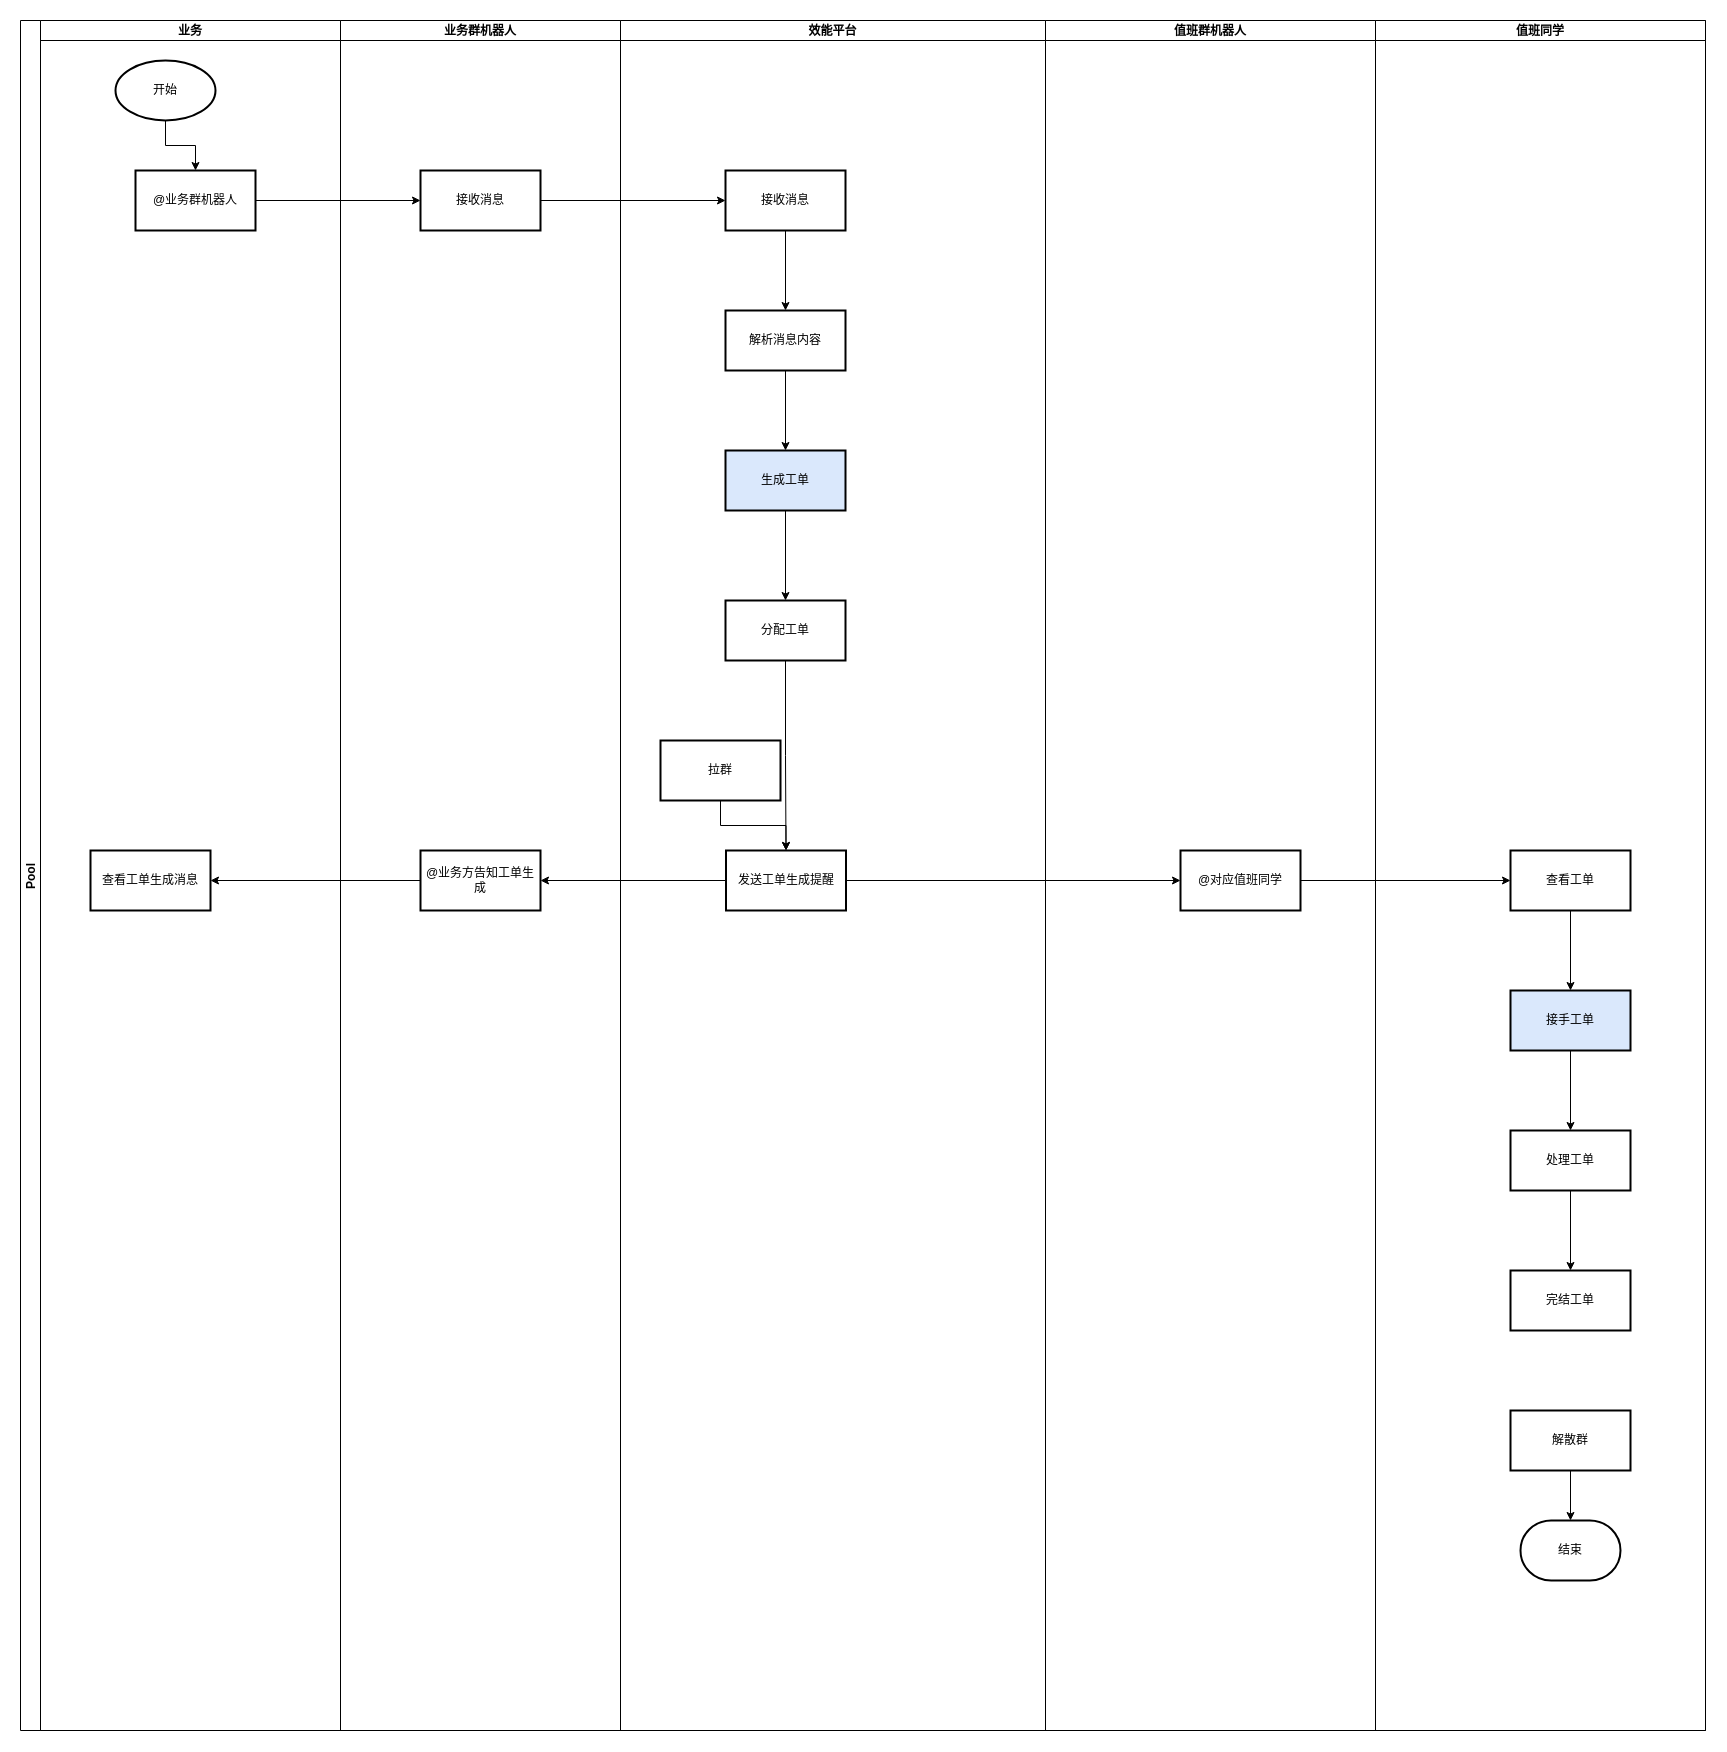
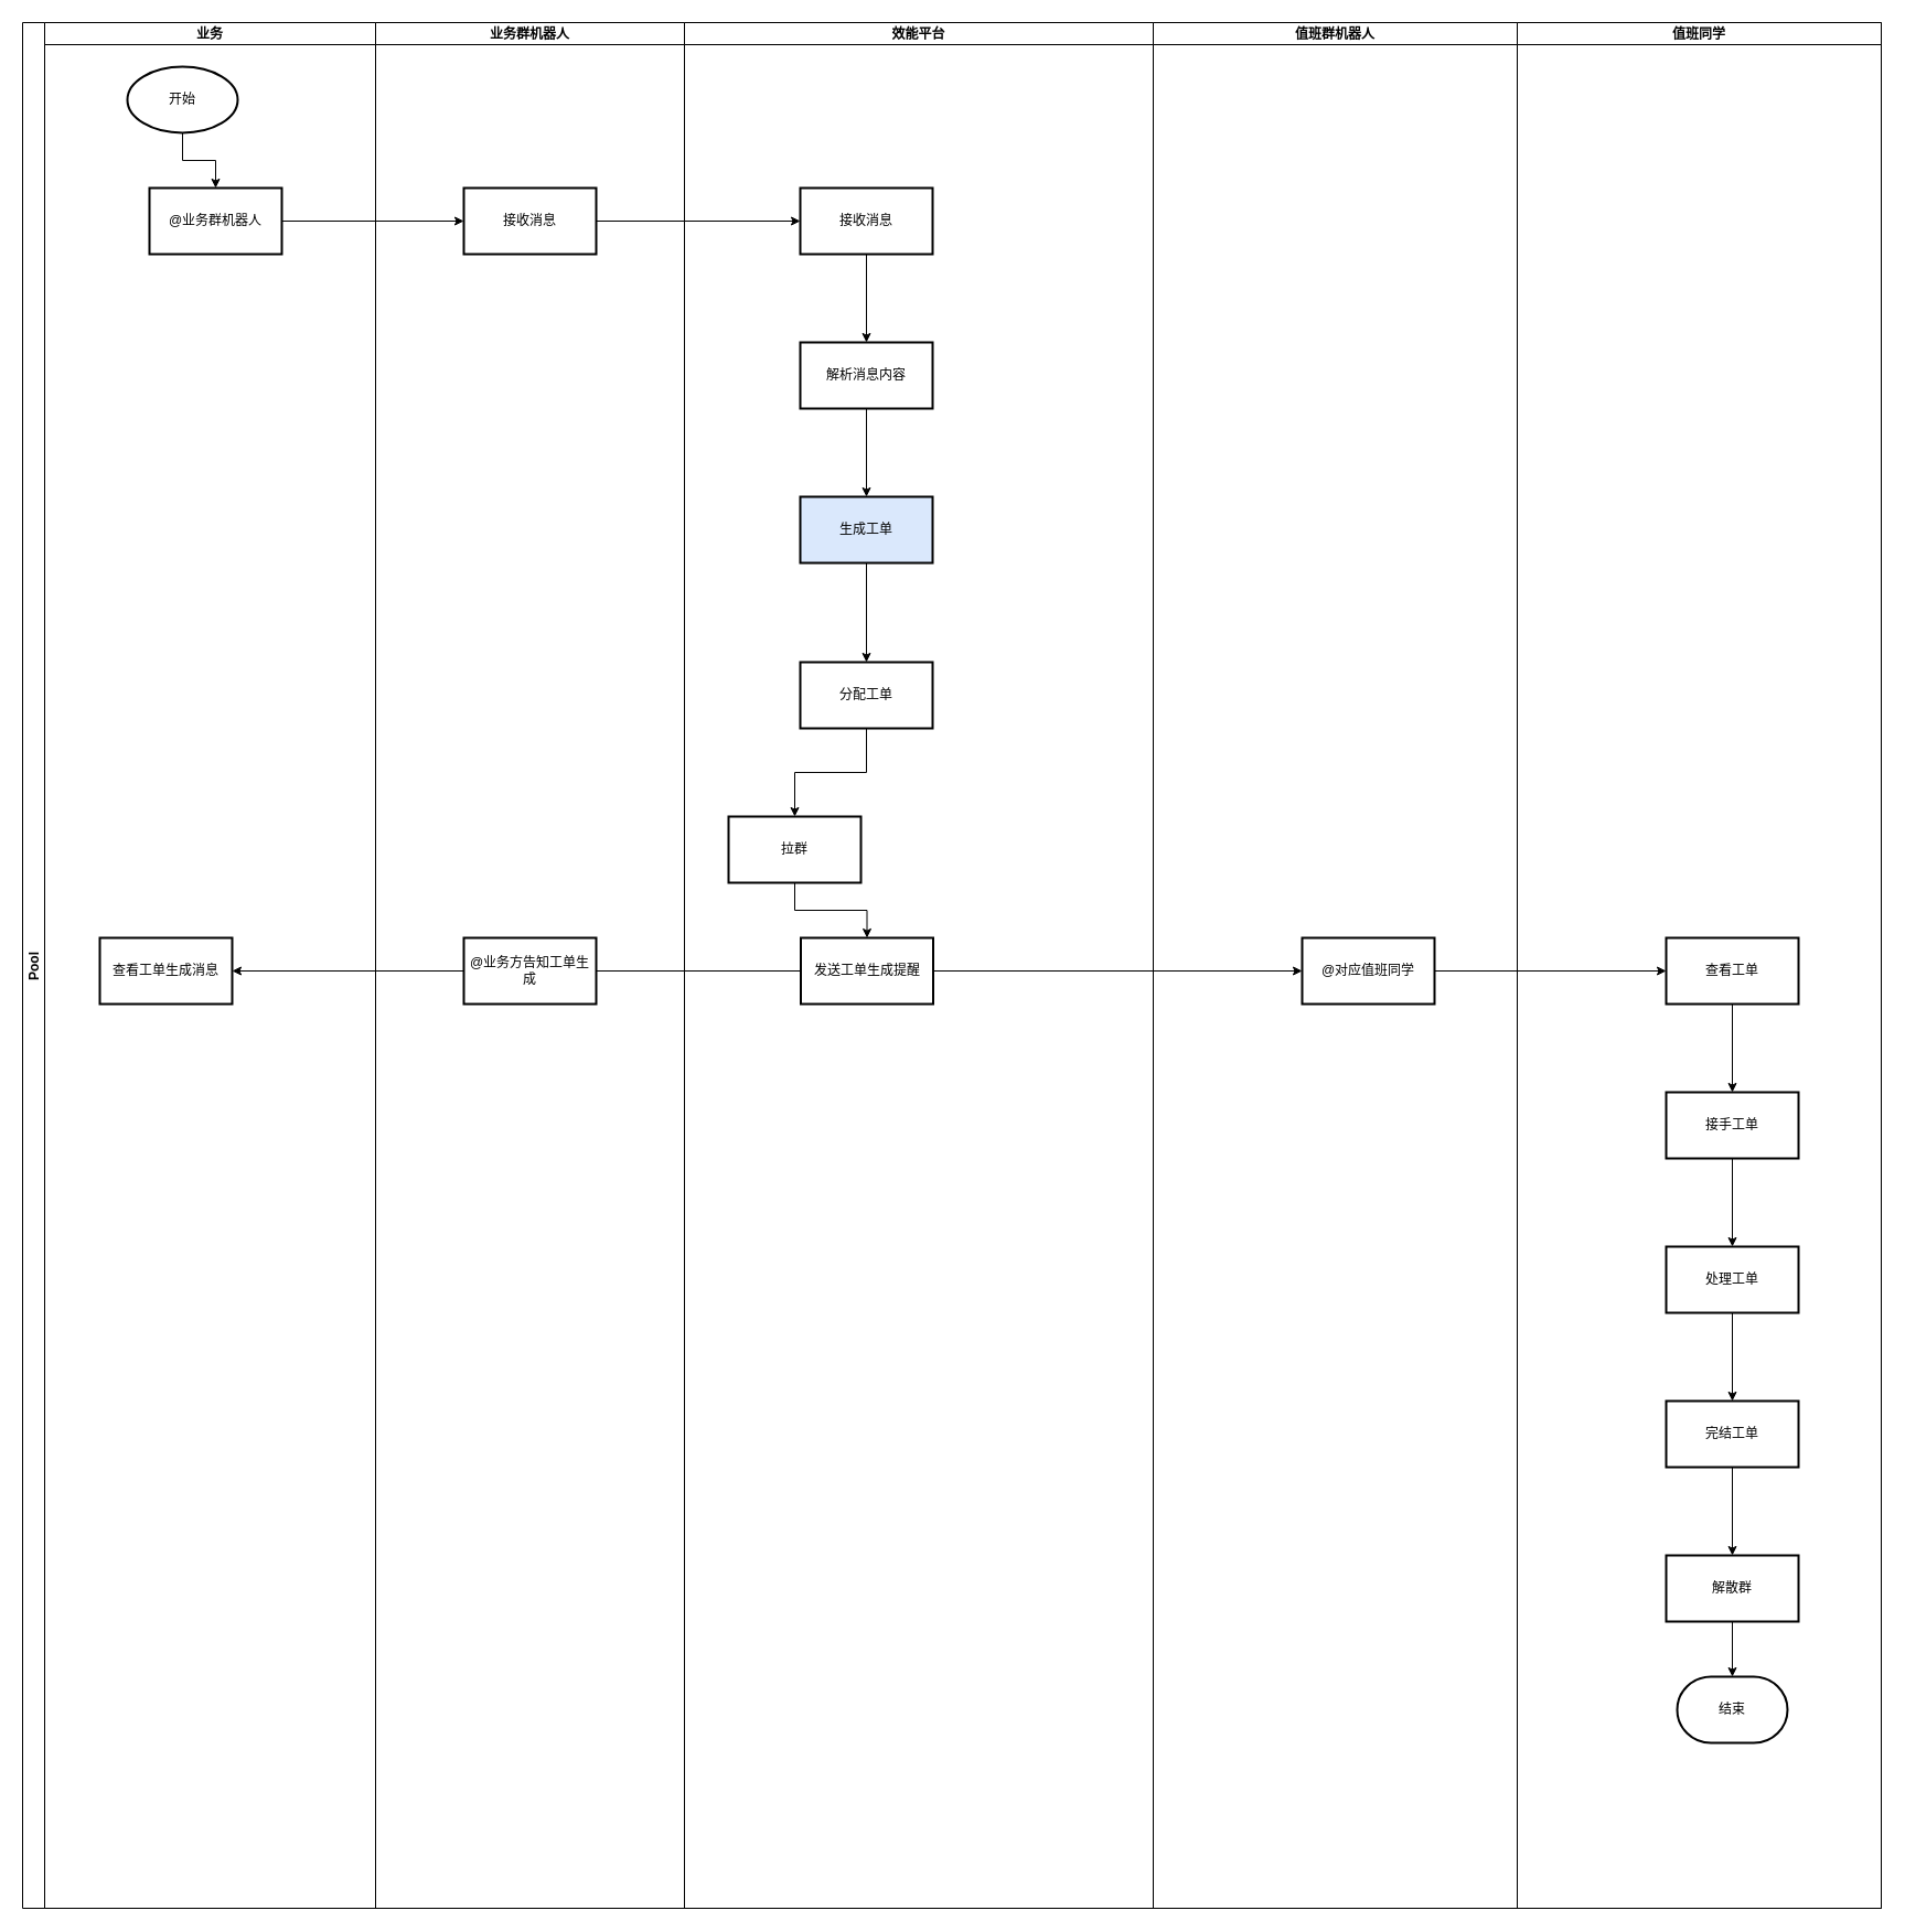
- <mxCell id="18" value="" style="edgeStyle=orthogonalEdgeStyle;rounded=0;orthogonalLoop=1;jettySize=auto;html=1;" edge="1" parent="11" source="19" target="22"><mxGeometry relative="1" as="geometry" /></mxCell>
+ <mxCell id="18" value="" style="edgeStyle=orthogonalEdgeStyle;rounded=0;orthogonalLoop=1;jettySize=auto;html=1;" edge="1" parent="11" source="19" target="21"><mxGeometry relative="1" as="geometry" /></mxCell>
- <mxCell id="41" style="edgeStyle=orthogonalEdgeStyle;rounded=0;orthogonalLoop=1;jettySize=auto;html=1;entryX=1;entryY=0.5;entryDx=0;entryDy=0;" edge="1" parent="2" source="22" target="10"><mxGeometry relative="1" as="geometry" /></mxCell>
+ <mxCell id="41" style="edgeStyle=orthogonalEdgeStyle;rounded=0;orthogonalLoop=1;jettySize=auto;html=1;entryX=1;entryY=0.5;entryDx=0;entryDy=0;endArrow=none;" edge="1" parent="2" source="22" target="10"><mxGeometry relative="1" as="geometry" /></mxCell>
- <mxCell id="29" value="接手工单" style="whiteSpace=wrap;html=1;strokeWidth=2;fillColor=#dae8fc;" vertex="1" parent="25"><mxGeometry x="135" y="970" width="120" height="60" as="geometry" /></mxCell>
+ <mxCell id="29" value="接手工单" style="whiteSpace=wrap;html=1;strokeWidth=2;" vertex="1" parent="25"><mxGeometry x="135" y="970" width="120" height="60" as="geometry" /></mxCell>
+ <mxCell id="32" value="" style="edgeStyle=orthogonalEdgeStyle;rounded=0;orthogonalLoop=1;jettySize=auto;html=1;" edge="1" parent="25" source="33" target="34"><mxGeometry relative="1" as="geometry" /></mxCell>
